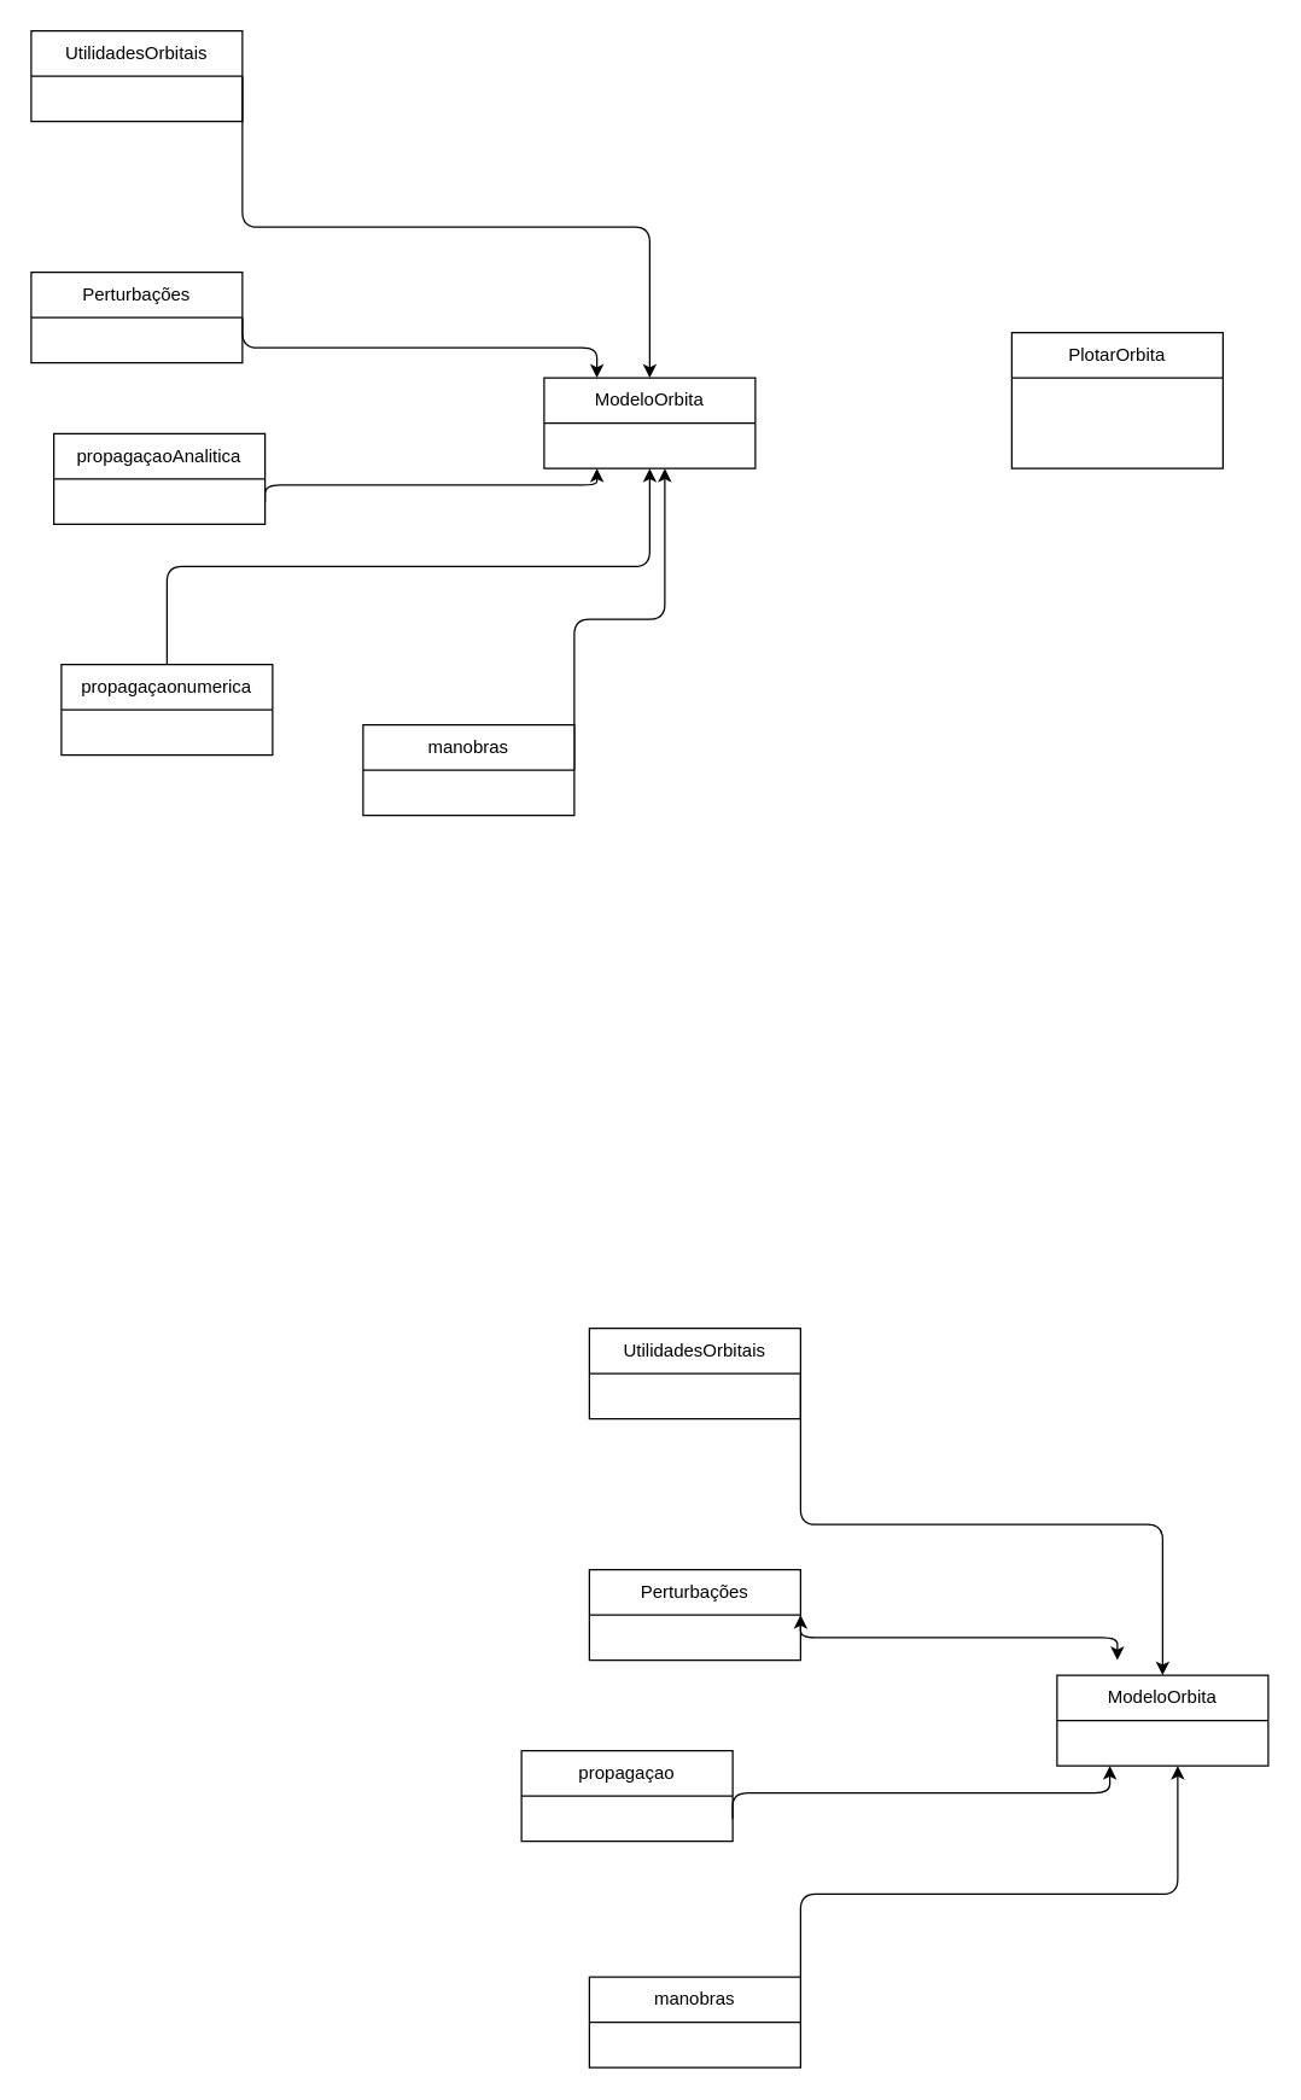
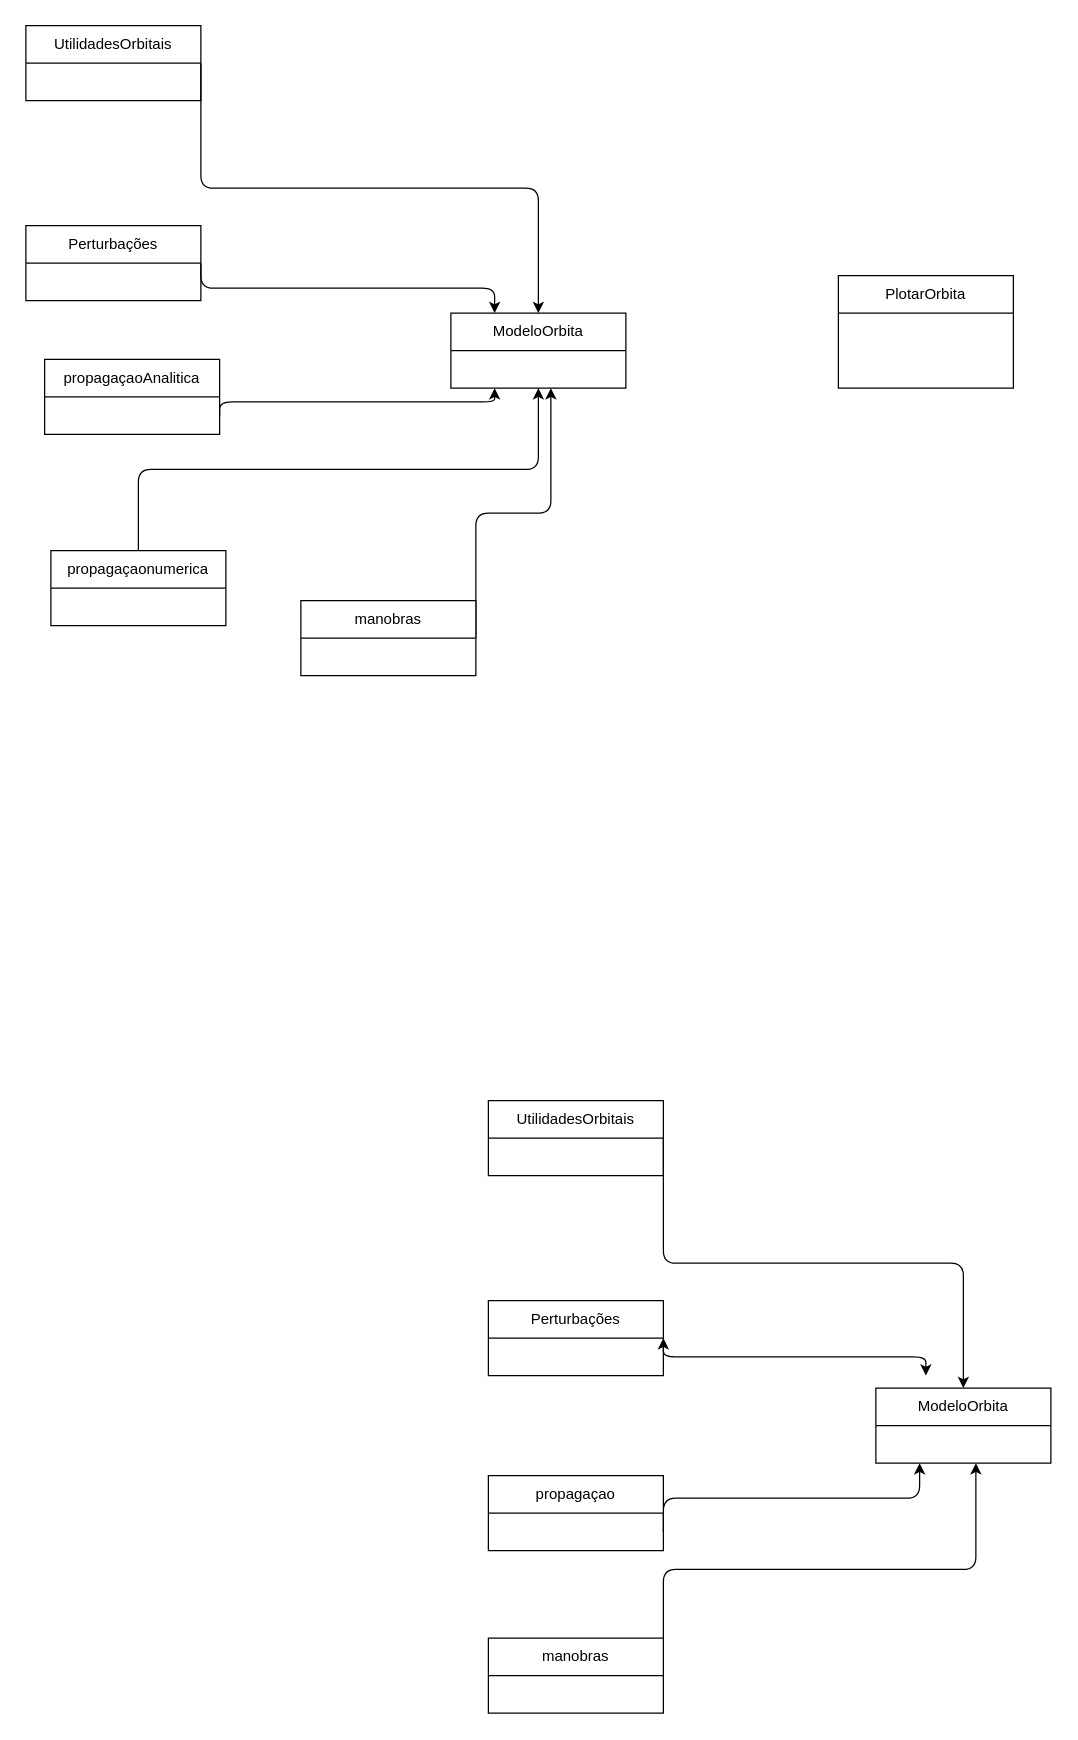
- <mxCell id="18" value="propagaçao" style="swimlane;fontStyle=0;childLayout=stackLayout;horizontal=1;startSize=30;horizontalStack=0;resizeParent=1;resizeParentMax=0;resizeLast=0;collapsible=1;marginBottom=0;whiteSpace=wrap;html=1;" vertex="1" parent="1"><mxGeometry x="345" y="1160" width="140" height="60" as="geometry" /></mxCell>
+ <mxCell id="18" value="propagaçao" style="swimlane;fontStyle=0;childLayout=stackLayout;horizontal=1;startSize=30;horizontalStack=0;resizeParent=1;resizeParentMax=0;resizeLast=0;collapsible=1;marginBottom=0;whiteSpace=wrap;html=1;" vertex="1" parent="1"><mxGeometry x="390" y="1180" width="140" height="60" as="geometry" /></mxCell>
